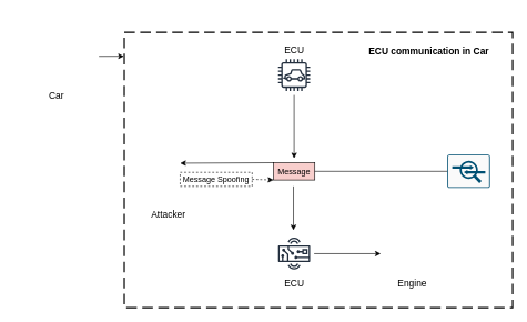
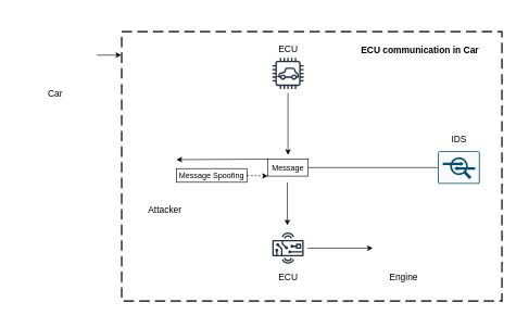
+ <mxCell id="26" value="&lt;span style=&quot;font-size: 14px;&quot;&gt;IDS&lt;/span&gt;" style="text;html=1;strokeColor=none;fillColor=none;align=center;verticalAlign=middle;whiteSpace=wrap;rounded=0;" vertex="1" parent="24"><mxGeometry x="5.5" width="53" height="30" as="geometry" /></mxCell>
- <mxCell id="14" value="Message" style="rounded=0;whiteSpace=wrap;html=1;fillColor=#f8cecc;" vertex="1" parent="1"><mxGeometry x="410" y="243.5" width="62" height="26" as="geometry" /></mxCell>
+ <mxCell id="14" value="Message" style="rounded=0;whiteSpace=wrap;html=1;" vertex="1" parent="1"><mxGeometry x="410" y="243.5" width="62" height="26" as="geometry" /></mxCell>
- <mxCell id="18" value="Message Spoofing" style="rounded=0;whiteSpace=wrap;html=1;dashed=1;" vertex="1" parent="1"><mxGeometry x="270" y="258" width="108" height="21" as="geometry" /></mxCell>
+ <mxCell id="18" value="Message Spoofing" style="rounded=0;whiteSpace=wrap;html=1;" vertex="1" parent="1"><mxGeometry x="270" y="258" width="108" height="21" as="geometry" /></mxCell>
